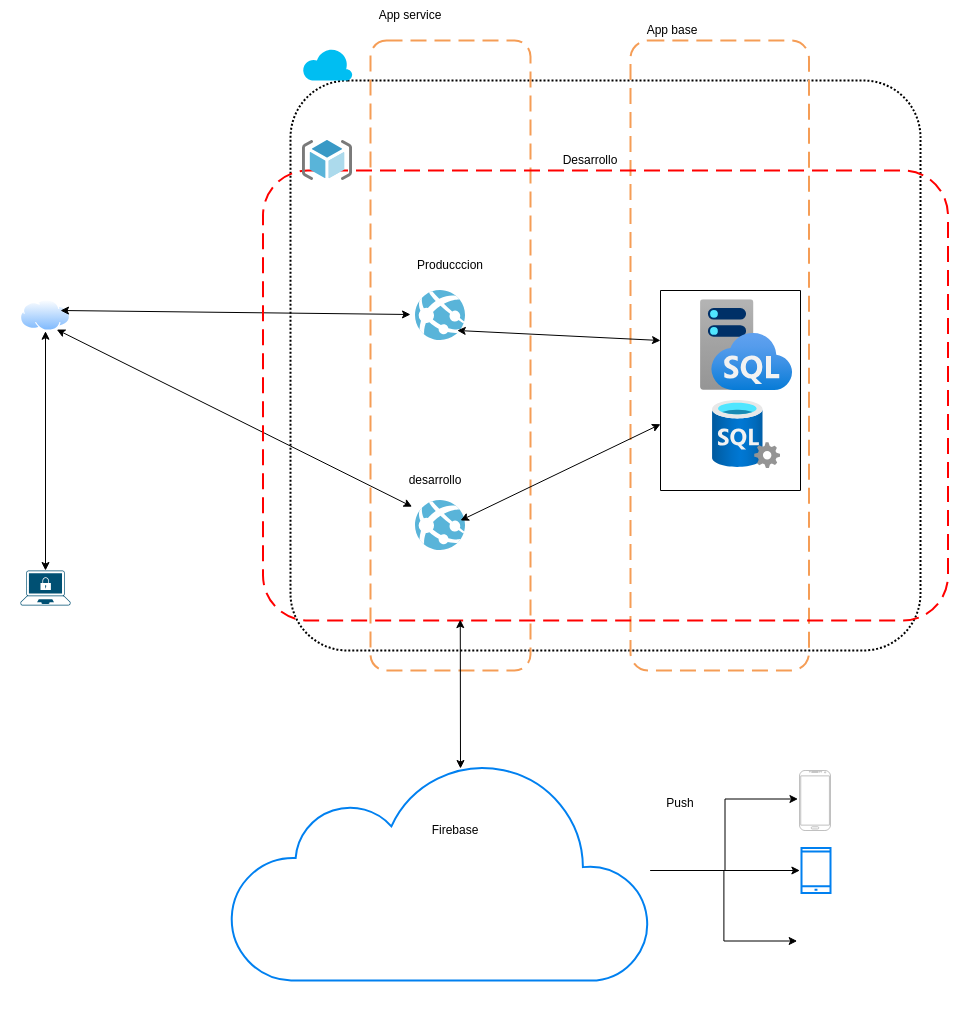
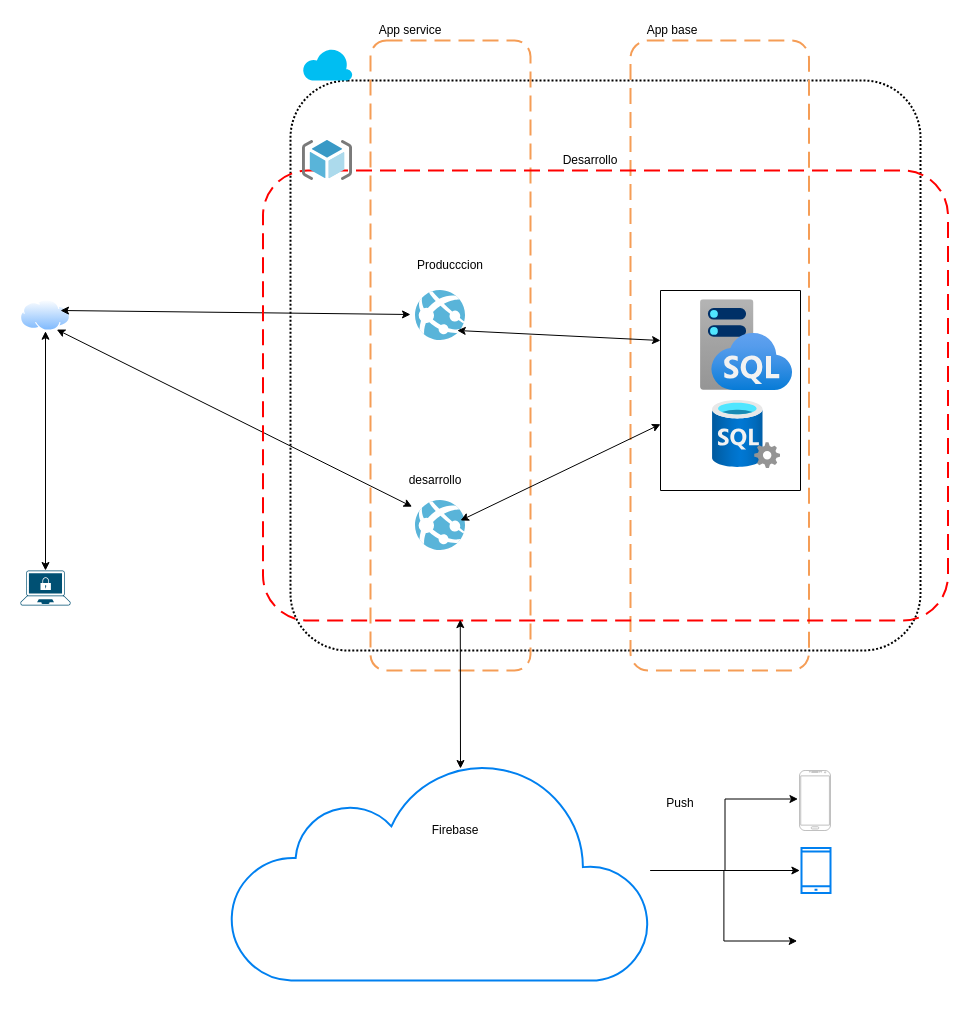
- <mxCell id="14" value="App service" style="text;html=1;strokeColor=none;fillColor=none;align=center;verticalAlign=middle;whiteSpace=wrap;rounded=0;" vertex="1" parent="1"><mxGeometry x="370" y="5" width="80" height="20" as="geometry" /></mxCell>
+ <mxCell id="14" value="App service" style="text;html=1;strokeColor=none;fillColor=none;align=center;verticalAlign=middle;whiteSpace=wrap;rounded=0;" vertex="1" parent="1"><mxGeometry x="370" y="20" width="80" height="20" as="geometry" /></mxCell>
